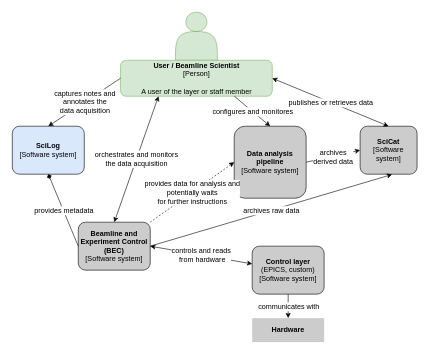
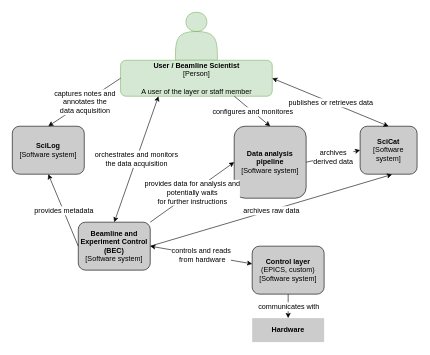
- <mxCell id="8" value="&lt;b&gt;SciLog&lt;/b&gt;&lt;br&gt;[Software system]" style="rounded=1;whiteSpace=wrap;html=1;fontSize=12;fontColor=#000000;strokeColor=default;fillColor=#dae8fc;" vertex="1" parent="1"><mxGeometry x="20" y="210" width="120" height="80" as="geometry" /></mxCell>
+ <mxCell id="8" value="&lt;b&gt;SciLog&lt;/b&gt;&lt;br&gt;[Software system]" style="rounded=1;whiteSpace=wrap;html=1;fontSize=12;fontColor=#000000;strokeColor=default;fillColor=#CCCCCC;" vertex="1" parent="1"><mxGeometry x="20" y="210" width="120" height="80" as="geometry" /></mxCell>
- <mxCell id="24" value="" style="endArrow=diamond;html=1;fontSize=12;fontColor=#000000;strokeColor=default;exitX=0;exitY=0.5;exitDx=0;exitDy=0;entryX=0.5;entryY=1;entryDx=0;entryDy=0;" edge="1" parent="1" source="2" target="8"><mxGeometry relative="1" as="geometry"><mxPoint x="-20" y="380" as="sourcePoint" /><mxPoint x="80" y="380" as="targetPoint" /></mxGeometry></mxCell>
+ <mxCell id="24" value="" style="endArrow=classic;html=1;fontSize=12;fontColor=#000000;strokeColor=default;exitX=0;exitY=0.5;exitDx=0;exitDy=0;entryX=0.5;entryY=1;entryDx=0;entryDy=0;" edge="1" parent="1" source="2" target="8"><mxGeometry relative="1" as="geometry"><mxPoint x="-20" y="380" as="sourcePoint" /><mxPoint x="80" y="380" as="targetPoint" /></mxGeometry></mxCell>
- <mxCell id="20" value="" style="endArrow=classic;html=1;fontSize=12;fontColor=#000000;strokeColor=default;exitX=1;exitY=0;exitDx=0;exitDy=0;entryX=0;entryY=0.5;entryDx=0;entryDy=0;dashed=1;" edge="1" parent="1" source="2" target="5"><mxGeometry relative="1" as="geometry"><mxPoint x="360" y="390" as="sourcePoint" /><mxPoint x="460" y="390" as="targetPoint" /></mxGeometry></mxCell>
+ <mxCell id="20" value="" style="endArrow=classic;html=1;fontSize=12;fontColor=#000000;strokeColor=default;exitX=1;exitY=0;exitDx=0;exitDy=0;entryX=0;entryY=0.5;entryDx=0;entryDy=0;" edge="1" parent="1" source="2" target="5"><mxGeometry relative="1" as="geometry"><mxPoint x="360" y="390" as="sourcePoint" /><mxPoint x="460" y="390" as="targetPoint" /></mxGeometry></mxCell>
